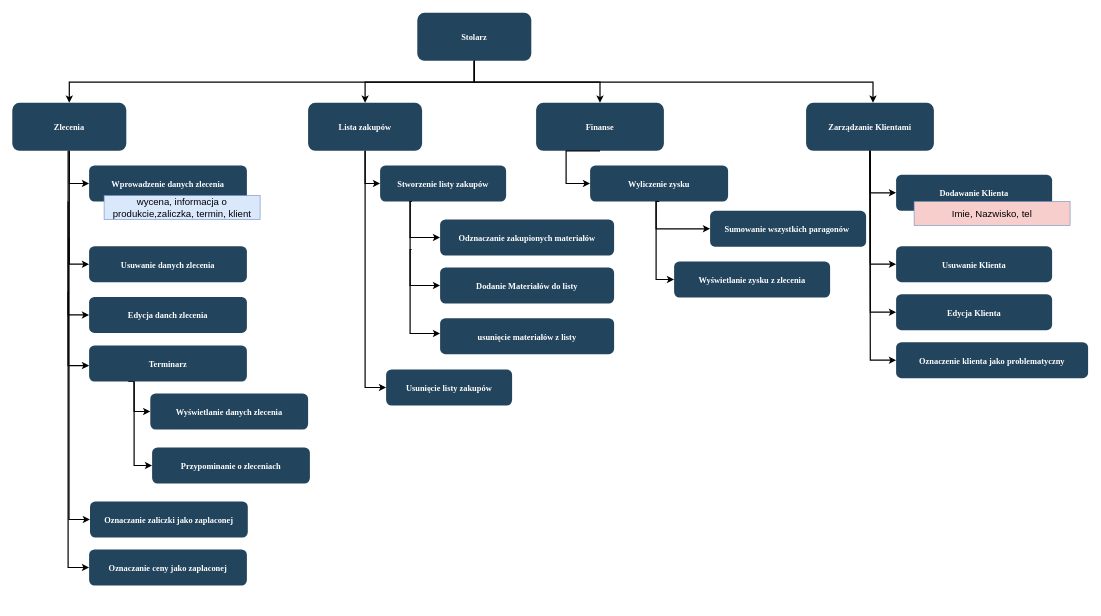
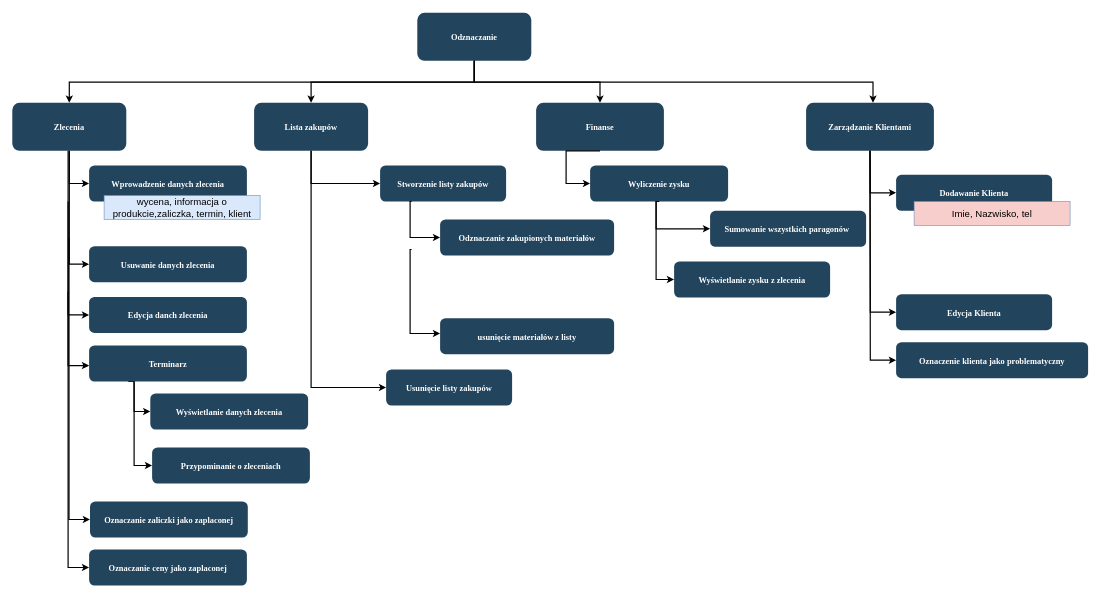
- <mxCell id="2" value="Stolarz" style="rounded=1;fillColor=#23445D;gradientColor=none;strokeColor=none;fontColor=#FFFFFF;fontStyle=1;fontFamily=Tahoma;fontSize=14" parent="1" vertex="1"><mxGeometry x="695" y="20.5" width="190" height="80" as="geometry" /></mxCell>
+ <mxCell id="2" value="Odznaczanie" style="rounded=1;fillColor=#23445D;gradientColor=none;strokeColor=none;fontColor=#FFFFFF;fontStyle=1;fontFamily=Tahoma;fontSize=14" parent="1" vertex="1"><mxGeometry x="695" y="20.5" width="190" height="80" as="geometry" /></mxCell>
- <mxCell id="3" value="Lista zakupów" style="rounded=1;fillColor=#23445D;gradientColor=none;strokeColor=none;fontColor=#FFFFFF;fontStyle=1;fontFamily=Tahoma;fontSize=14" parent="1" vertex="1"><mxGeometry x="513" y="170.5" width="190" height="80" as="geometry" /></mxCell>
+ <mxCell id="3" value="Lista zakupów" style="rounded=1;fillColor=#23445D;gradientColor=none;strokeColor=none;fontColor=#FFFFFF;fontStyle=1;fontFamily=Tahoma;fontSize=14" parent="1" vertex="1"><mxGeometry x="423" y="170.5" width="190" height="80" as="geometry" /></mxCell>
- <mxCell id="33" value="" style="edgeStyle=elbowEdgeStyle;elbow=horizontal;strokeWidth=2;rounded=0;exitX=0.5;exitY=1;exitDx=0;exitDy=0;entryX=0;entryY=0.5;entryDx=0;entryDy=0;" edge="1" parent="1" source="27" target="30"><mxGeometry x="600" y="155.5" width="100" height="100" as="geometry"><mxPoint x="1473" y="260.5" as="sourcePoint" /><mxPoint x="1503" y="330.5" as="targetPoint" /><Array as="points"><mxPoint x="1450" y="295" /><mxPoint x="1473" y="395" /><mxPoint x="1493" y="440.5" /></Array></mxGeometry></mxCell>
- <mxCell id="30" value="Usuwanie Klienta" style="rounded=1;fillColor=#23445D;gradientColor=none;strokeColor=none;fontColor=#FFFFFF;fontStyle=1;fontFamily=Tahoma;fontSize=14" vertex="1" parent="1"><mxGeometry x="1493" y="409.5" width="260" height="60" as="geometry" /></mxCell>
- <mxCell id="42" value="" style="edgeStyle=elbowEdgeStyle;elbow=horizontal;strokeWidth=2;rounded=0;exitX=0.25;exitY=1;exitDx=0;exitDy=0;entryX=0;entryY=0.5;entryDx=0;entryDy=0;" edge="1" parent="1" source="7" target="41"><mxGeometry x="-80" y="190" width="100" height="100" as="geometry"><mxPoint x="685.5" y="405" as="sourcePoint" /><mxPoint x="733" y="465" as="targetPoint" /><Array as="points"><mxPoint x="683" y="465" /></Array></mxGeometry></mxCell>
- <mxCell id="41" value="Dodanie Materiałów do listy" style="rounded=1;fillColor=#23445D;gradientColor=none;strokeColor=none;fontColor=#FFFFFF;fontStyle=1;fontFamily=Tahoma;fontSize=14" vertex="1" parent="1"><mxGeometry x="733" y="445" width="290" height="60" as="geometry" /></mxCell>
